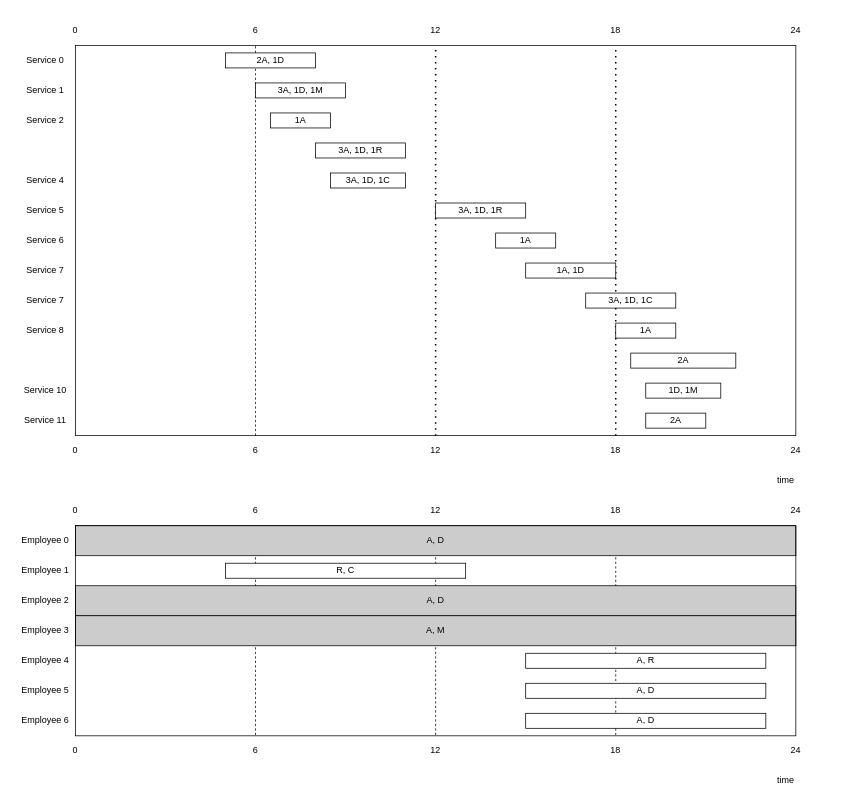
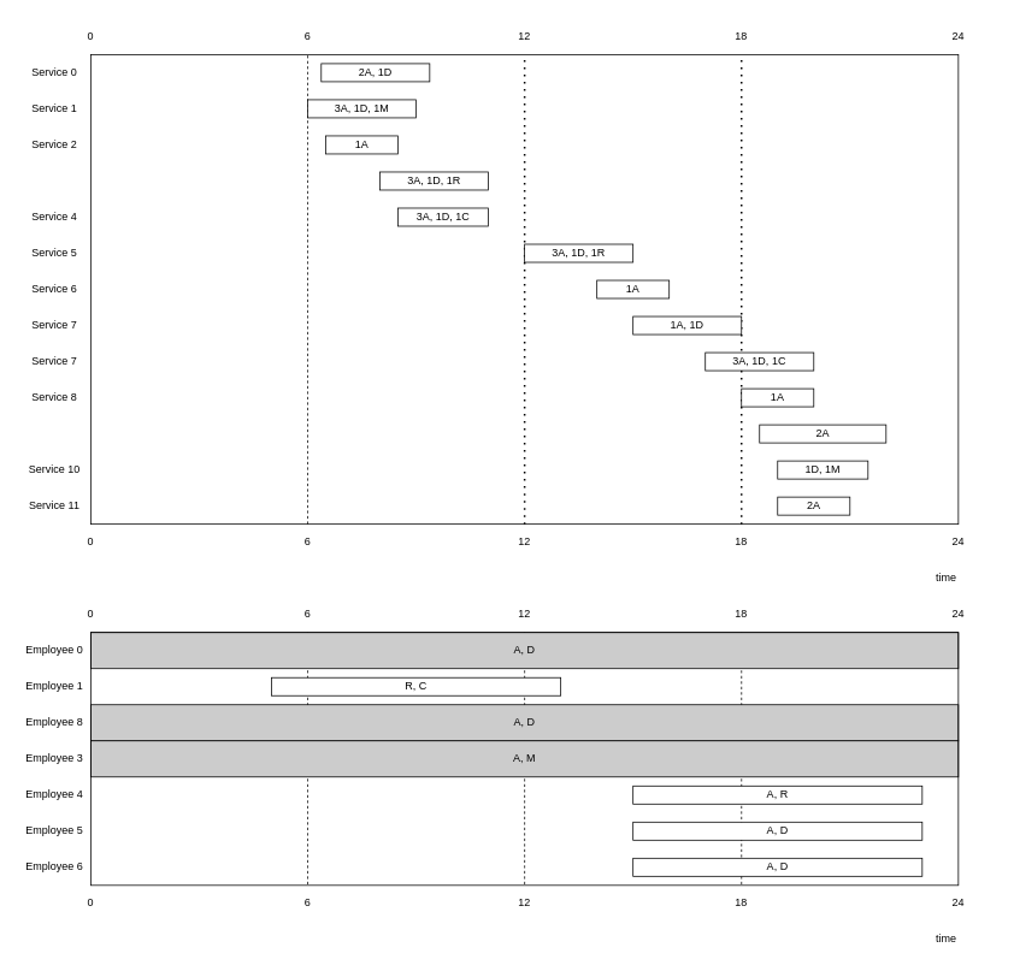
- <mxCell id="15" value="2A, 1D" style="rounded=0;whiteSpace=wrap;html=1;" vertex="1" parent="1"><mxGeometry x="300" y="70" width="120" height="20" as="geometry" /></mxCell>
+ <mxCell id="15" value="2A, 1D" style="rounded=0;whiteSpace=wrap;html=1;" vertex="1" parent="1"><mxGeometry x="355" y="70" width="120" height="20" as="geometry" /></mxCell>
- <mxCell id="55" value="Employee 2" style="text;html=1;strokeColor=none;fillColor=none;align=center;verticalAlign=middle;whiteSpace=wrap;rounded=0;" vertex="1" parent="1"><mxGeometry y="780" width="80" height="40" as="geometry" x="20" /></mxCell>
+ <mxCell id="55" value="Employee 8" style="text;html=1;strokeColor=none;fillColor=none;align=center;verticalAlign=middle;whiteSpace=wrap;rounded=0;" vertex="1" parent="1"><mxGeometry y="780" width="80" height="40" as="geometry" x="20" /></mxCell>
